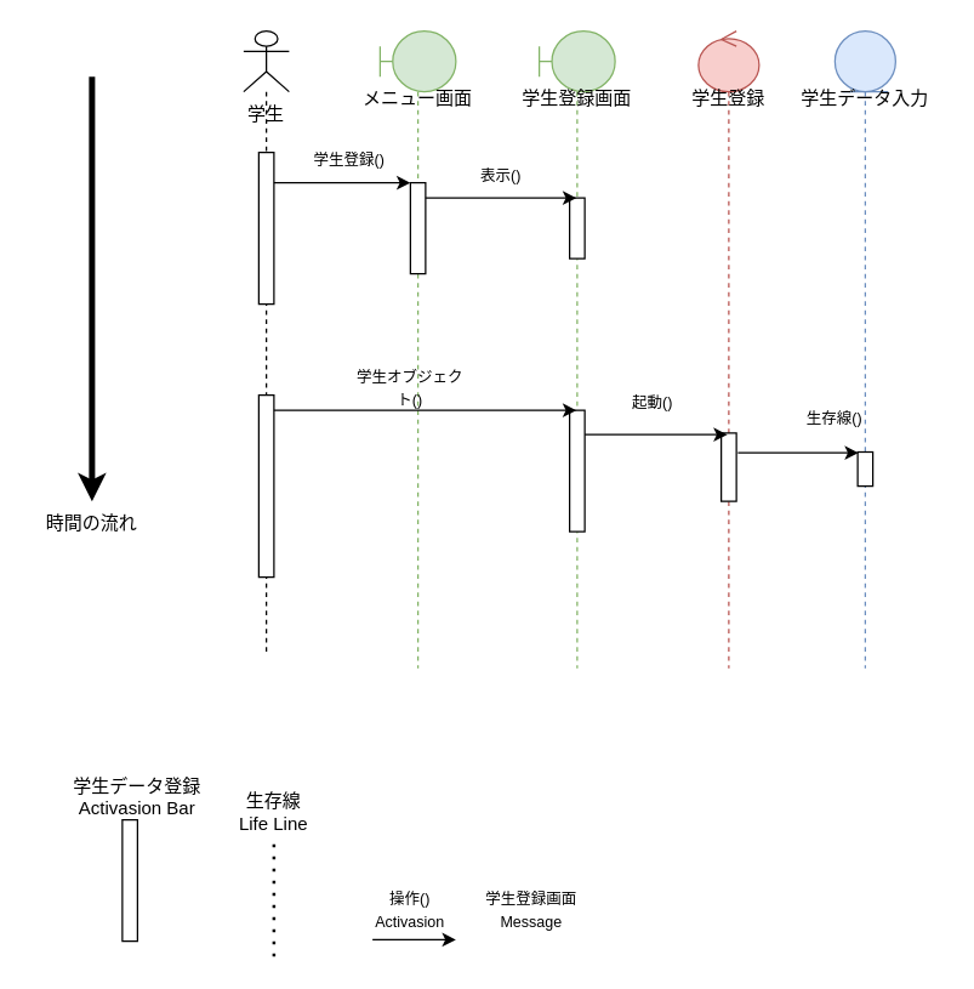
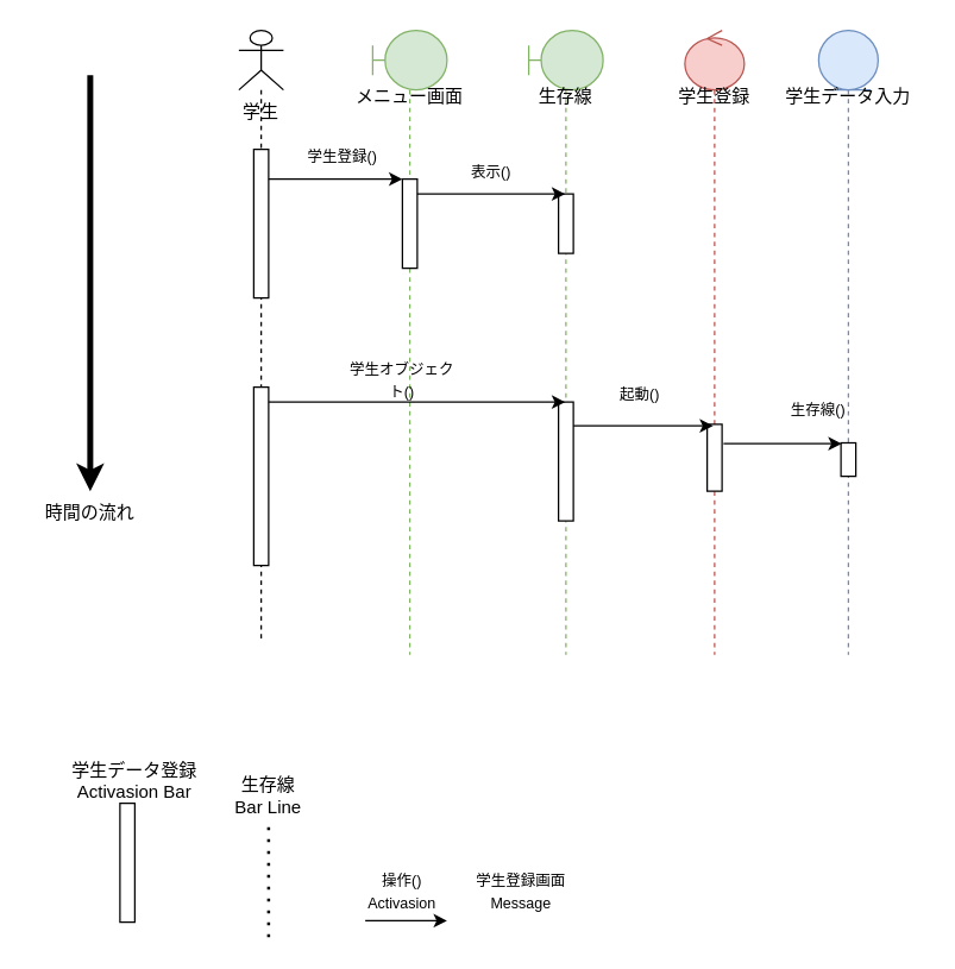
- <mxCell id="21" value="学生登録画面" style="text;html=1;align=center;verticalAlign=middle;whiteSpace=wrap;rounded=0;" vertex="1" parent="1"><mxGeometry x="335" y="50" width="90" height="30" as="geometry" /></mxCell>
+ <mxCell id="21" value="生存線" style="text;html=1;align=center;verticalAlign=middle;whiteSpace=wrap;rounded=0;" vertex="1" parent="1"><mxGeometry x="335" y="50" width="90" height="30" as="geometry" /></mxCell>
- <mxCell id="17" value="生存線&lt;div&gt;Life Line&lt;/div&gt;" style="text;html=1;align=center;verticalAlign=middle;whiteSpace=wrap;rounded=0;" vertex="1" parent="1"><mxGeometry x="150" y="520" width="60" height="30" as="geometry" /></mxCell>
+ <mxCell id="17" value="生存線&lt;div&gt;Bar Line&lt;/div&gt;" style="text;html=1;align=center;verticalAlign=middle;whiteSpace=wrap;rounded=0;" vertex="1" parent="1"><mxGeometry x="150" y="520" width="60" height="30" as="geometry" /></mxCell>
